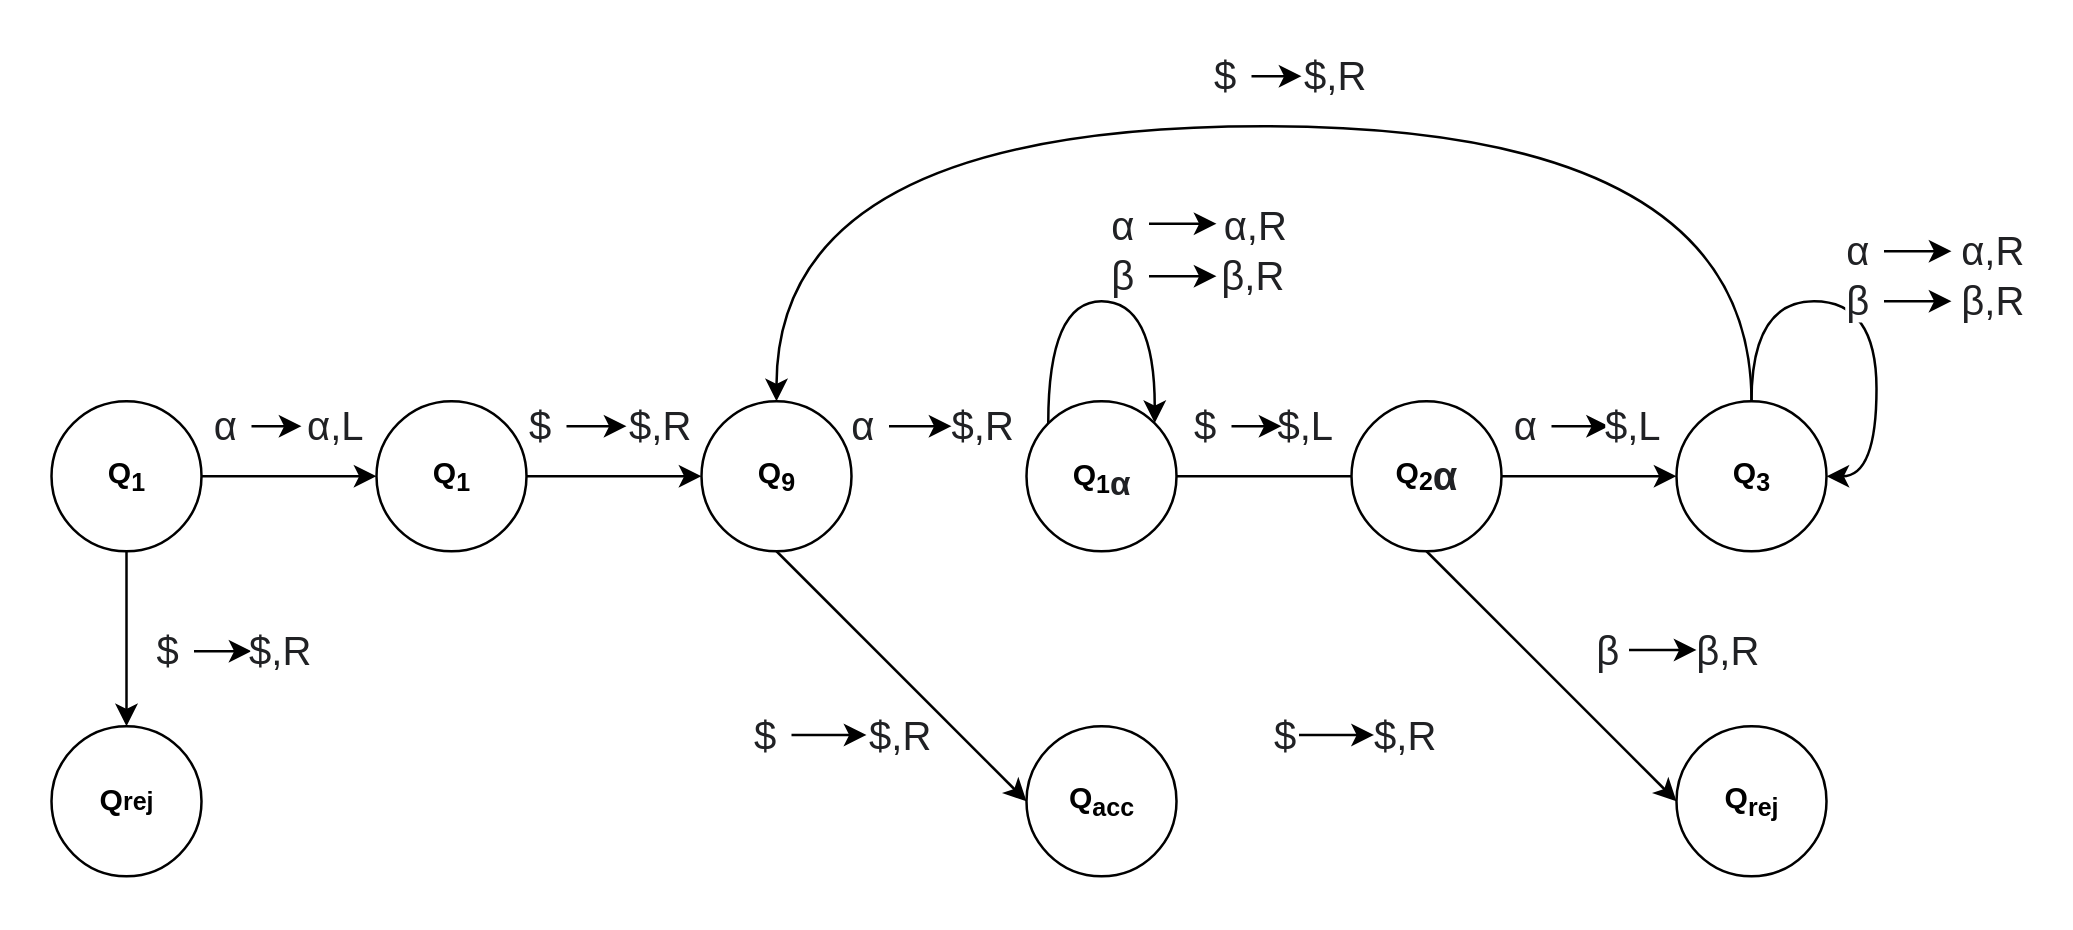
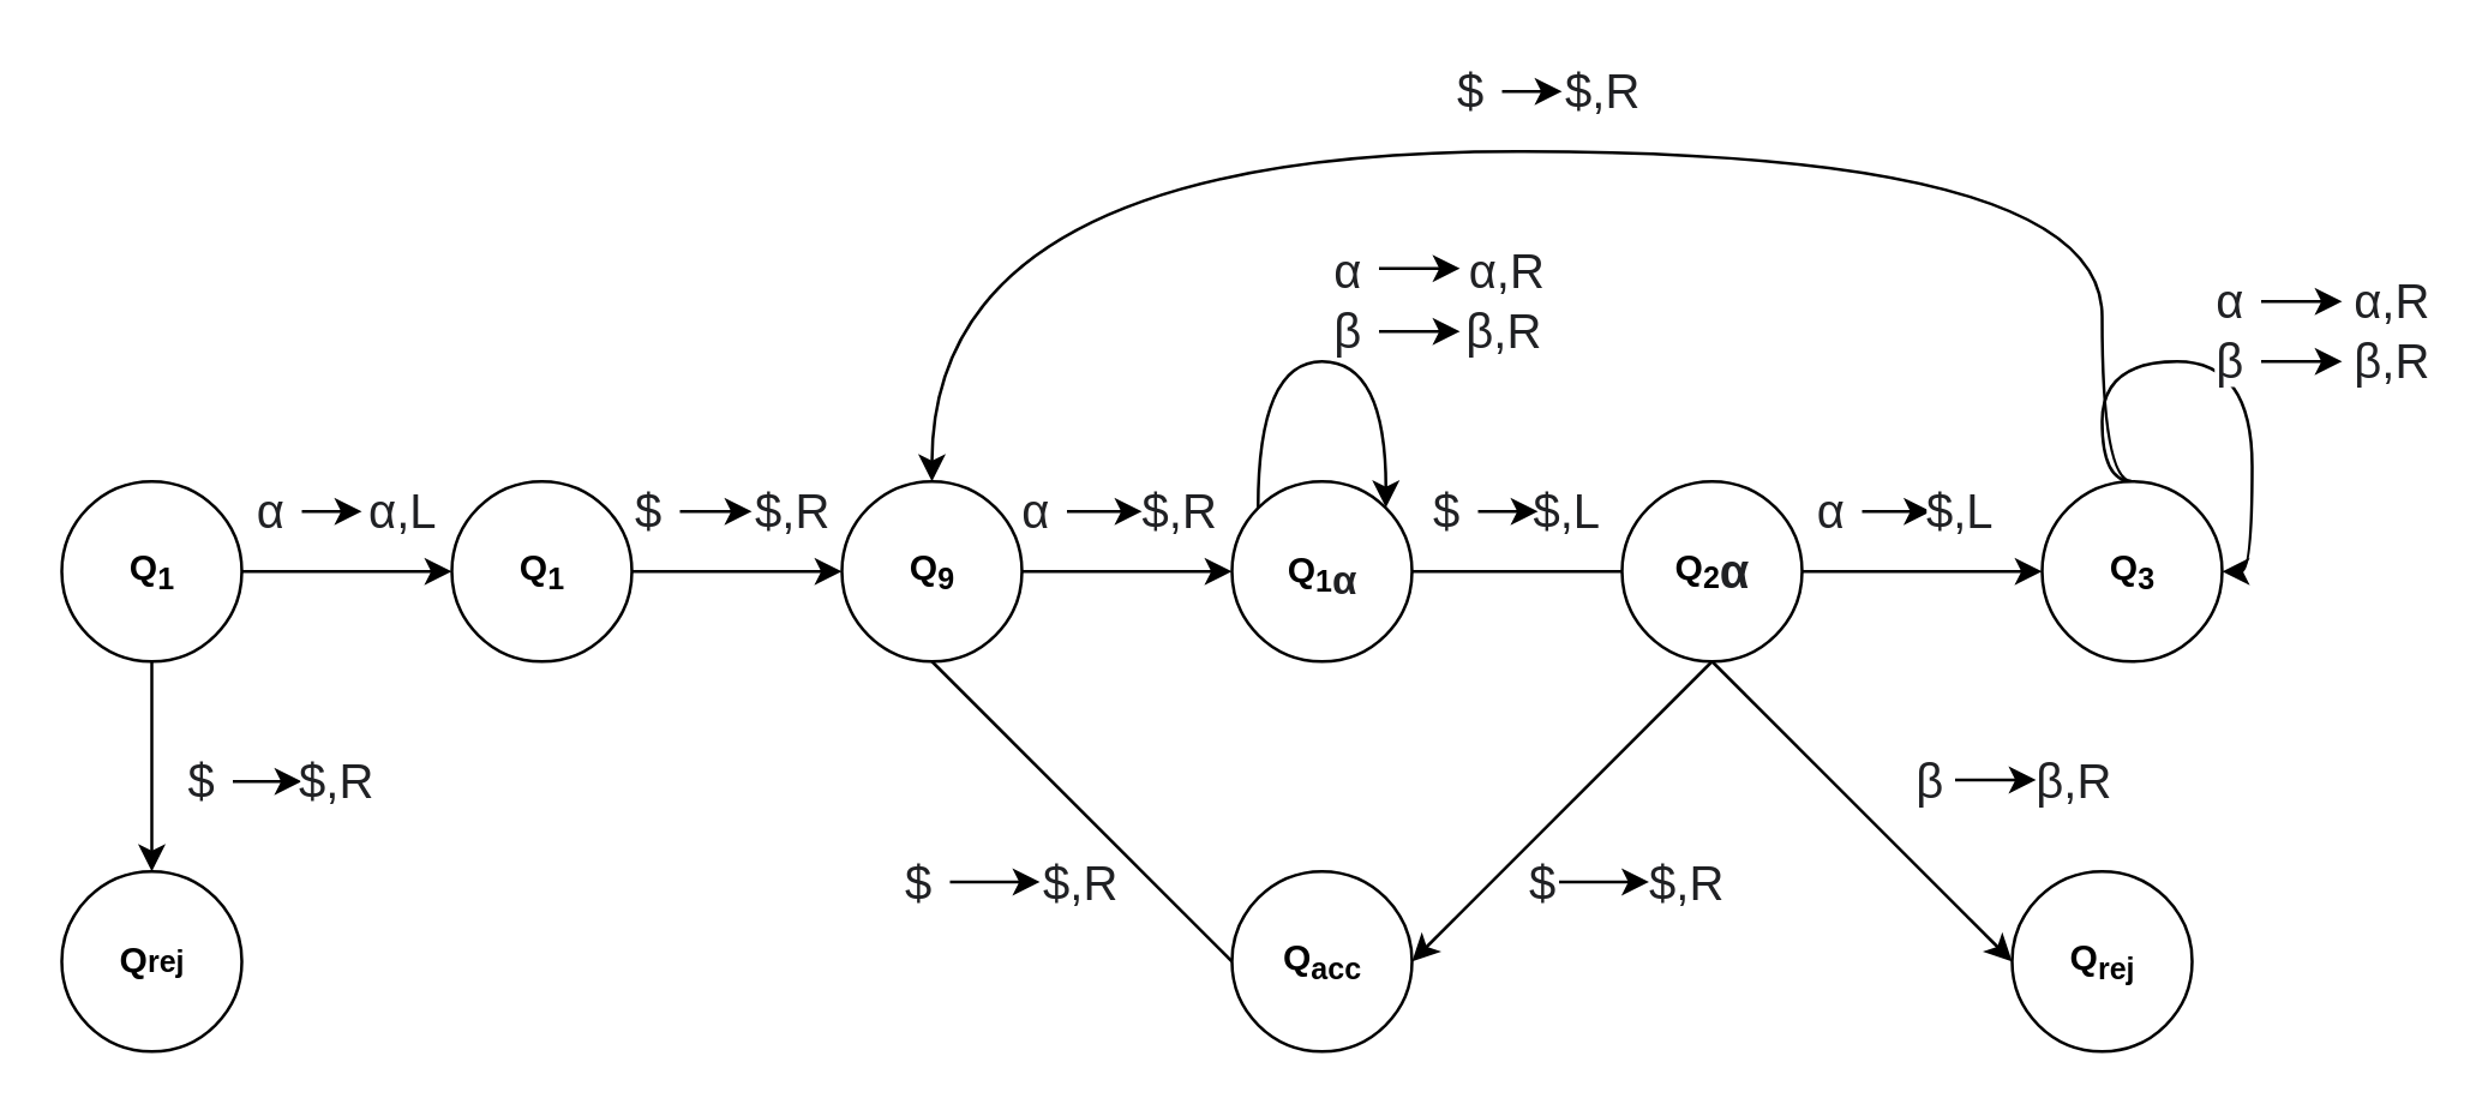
+ <mxCell id="6" style="edgeStyle=orthogonalEdgeStyle;rounded=0;orthogonalLoop=1;jettySize=auto;html=1;exitX=1;exitY=0.5;exitDx=0;exitDy=0;exitPerimeter=0;" parent="1" source="9" target="11" edge="1"><mxGeometry relative="1" as="geometry" /></mxCell>
- <mxCell id="18" value="&lt;b&gt;Q&lt;sub&gt;3&lt;/sub&gt;&lt;/b&gt;" style="verticalLabelPosition=middle;verticalAlign=middle;html=1;shape=mxgraph.flowchart.on-page_reference;labelPosition=center;align=center;" parent="1" vertex="1"><mxGeometry x="670" y="160" width="60" height="60" as="geometry" /></mxCell>
+ <mxCell id="18" value="&lt;b&gt;Q&lt;sub&gt;3&lt;/sub&gt;&lt;/b&gt;" style="verticalLabelPosition=middle;verticalAlign=middle;html=1;shape=mxgraph.flowchart.on-page_reference;labelPosition=center;align=center;" parent="1" vertex="1"><mxGeometry x="680" y="160" width="60" height="60" as="geometry" /></mxCell>
+ <mxCell id="13" style="edgeStyle=none;orthogonalLoop=1;jettySize=auto;html=1;exitX=0.5;exitY=1;exitDx=0;exitDy=0;exitPerimeter=0;entryX=1;entryY=0.5;entryDx=0;entryDy=0;entryPerimeter=0;strokeColor=default;" parent="1" source="15" target="20" edge="1"><mxGeometry relative="1" as="geometry" /></mxCell>
- <mxCell id="8" style="edgeStyle=none;orthogonalLoop=1;jettySize=auto;html=1;exitX=0.5;exitY=1;exitDx=0;exitDy=0;exitPerimeter=0;entryX=0;entryY=0.5;entryDx=0;entryDy=0;entryPerimeter=0;strokeColor=default;" parent="1" source="9" target="20" edge="1"><mxGeometry relative="1" as="geometry" /></mxCell>
+ <mxCell id="8" style="edgeStyle=none;orthogonalLoop=1;jettySize=auto;html=1;exitX=0.5;exitY=1;exitDx=0;exitDy=0;exitPerimeter=0;entryX=0;entryY=0.5;entryDx=0;entryDy=0;entryPerimeter=0;strokeColor=default;endArrow=none;" parent="1" source="9" target="20" edge="1"><mxGeometry relative="1" as="geometry" /></mxCell>
